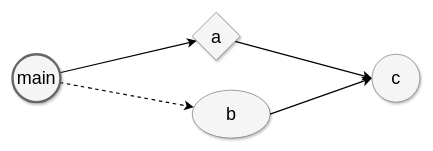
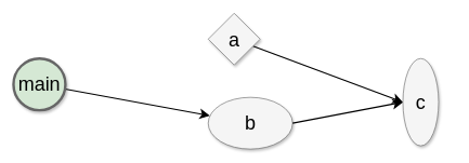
- <mxCell id="2" style="edgeStyle=none;curved=1;html=1;startSize=10;endArrow=classic;endFill=1;endSize=10;strokeColor=#000000;strokeWidth=2;fontSize=12;" parent="1" source="4" target="6" edge="1"><mxGeometry relative="1" as="geometry" /></mxCell>
- <mxCell id="4" value="main" style="ellipse;whiteSpace=wrap;html=1;rounded=0;shadow=1;strokeColor=#666666;strokeWidth=4;fontSize=30;align=center;fillColor=#f5f5f5;" parent="1" vertex="1"><mxGeometry x="20" y="90" width="80" height="80" as="geometry" /></mxCell>
+ <mxCell id="4" value="main" style="ellipse;whiteSpace=wrap;html=1;rounded=0;shadow=1;strokeColor=#666666;strokeWidth=4;fontSize=30;align=center;fillColor=#d5e8d4;" parent="1" vertex="1"><mxGeometry x="20" y="90" width="80" height="80" as="geometry" /></mxCell>
- <mxCell id="8" value="c" style="ellipse;whiteSpace=wrap;html=1;rounded=0;shadow=1;strokeColor=#666666;strokeWidth=1;fontSize=30;align=center;fillColor=#f5f5f5;" parent="1" vertex="1"><mxGeometry x="620" y="90" width="80" height="80" as="geometry" /></mxCell>
+ <mxCell id="8" value="c" style="ellipse;whiteSpace=wrap;html=1;rounded=0;shadow=1;strokeColor=#666666;strokeWidth=1;fontSize=30;align=center;fillColor=#f5f5f5;" parent="1" vertex="1"><mxGeometry x="620" y="90" width="55" height="135" as="geometry" /></mxCell>
- <mxCell id="3" style="edgeStyle=none;curved=1;html=1;startSize=10;endFill=1;endSize=10;strokeWidth=2;fontSize=12;dashed=1;" parent="1" source="4" target="7" edge="1"><mxGeometry relative="1" as="geometry" /></mxCell>
+ <mxCell id="3" style="edgeStyle=none;curved=1;html=1;startSize=10;endFill=1;endSize=10;strokeWidth=2;fontSize=12;" parent="1" source="4" target="7" edge="1"><mxGeometry relative="1" as="geometry" /></mxCell>
